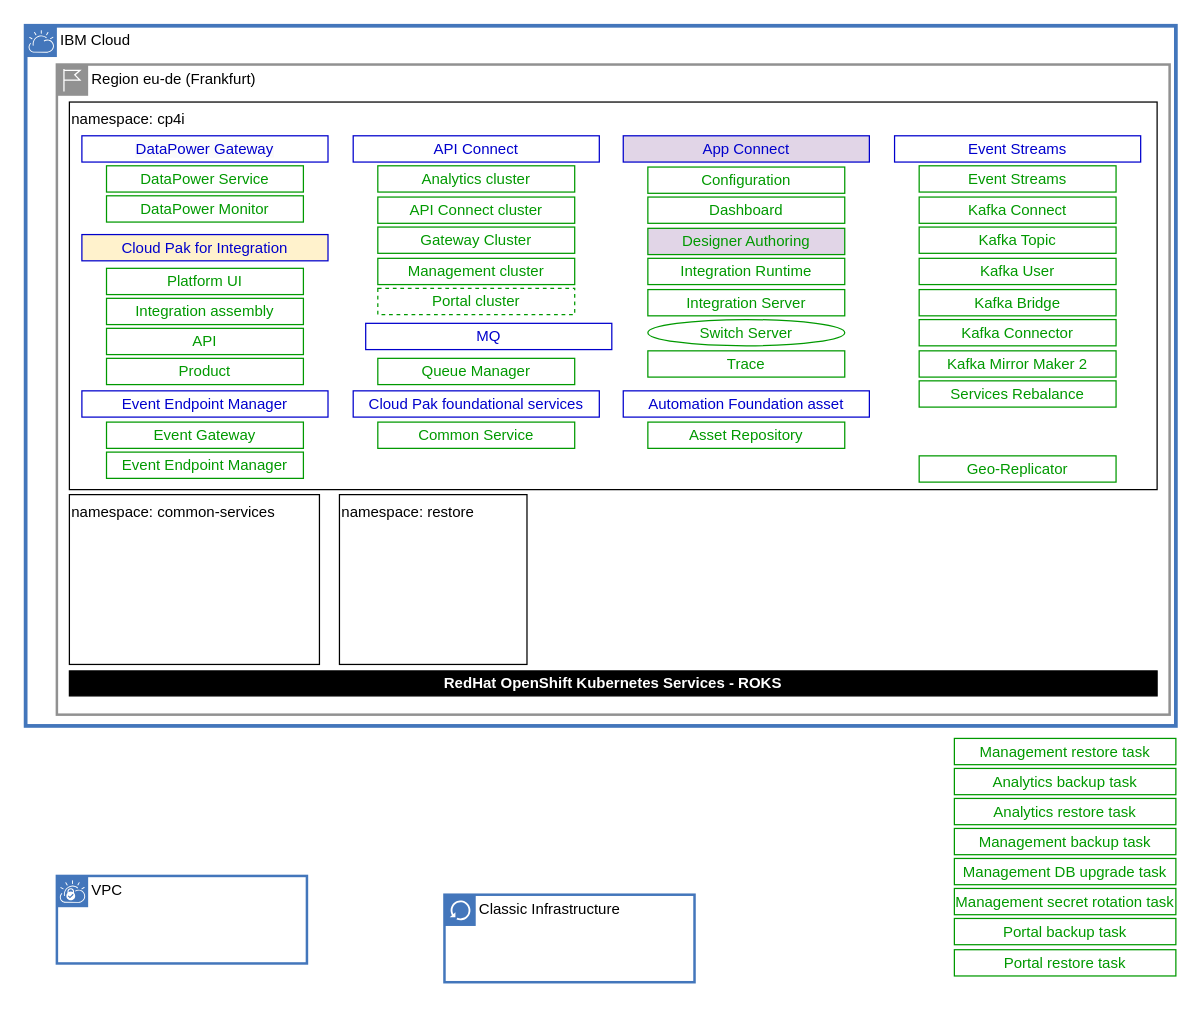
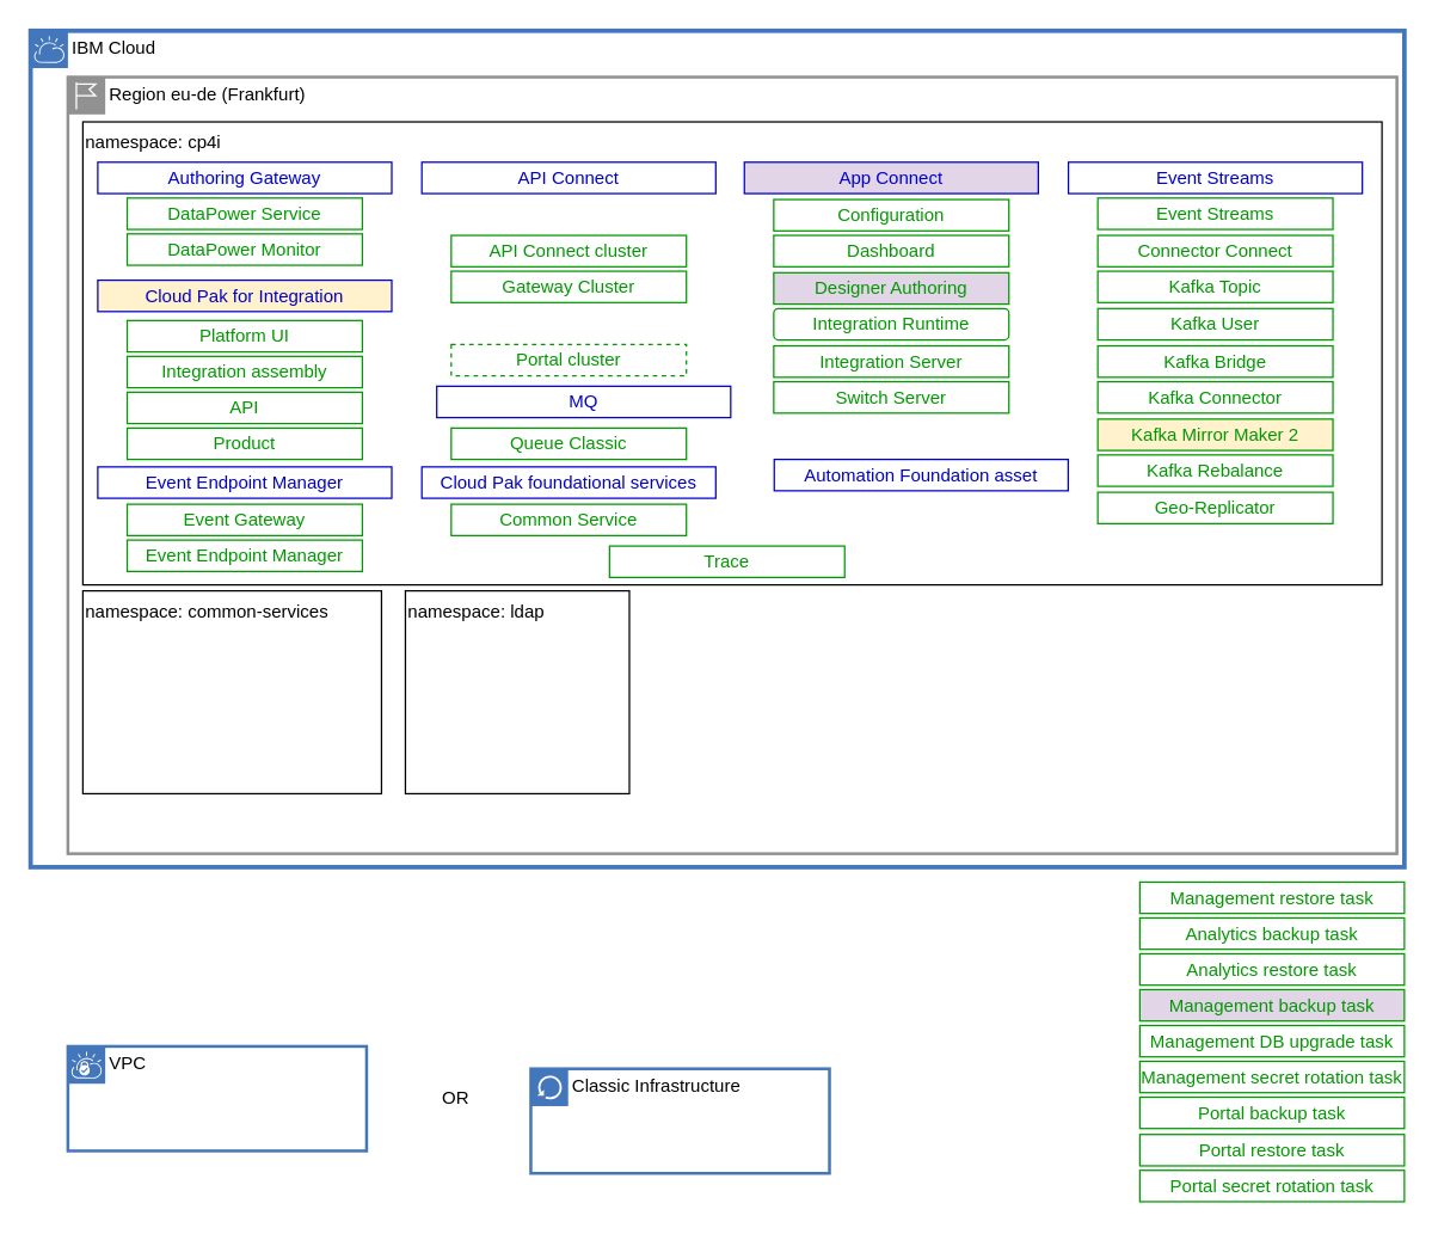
- <mxCell id="25" value="&lt;span style=&quot;font-family: Helvetica; font-size: 12px; font-style: normal; font-variant-ligatures: normal; font-variant-caps: normal; font-weight: 400; letter-spacing: normal; orphans: 2; text-align: center; text-indent: 0px; text-transform: none; widows: 2; word-spacing: 0px; -webkit-text-stroke-width: 0px; background-color: rgb(251, 251, 251); text-decoration-thickness: initial; text-decoration-style: initial; text-decoration-color: initial; float: none; display: inline !important;&quot;&gt;DataPower Gateway&lt;/span&gt;" style="rounded=0;whiteSpace=wrap;html=1;fillColor=#FFFFFF;strokeColor=#0000CC;fontColor=#0000CC;" parent="3" vertex="1"><mxGeometry x="20.0" y="57" width="196.85" height="21" as="geometry" /></mxCell>
+ <mxCell id="25" value="&lt;span style=&quot;font-family: Helvetica; font-size: 12px; font-style: normal; font-variant-ligatures: normal; font-variant-caps: normal; font-weight: 400; letter-spacing: normal; orphans: 2; text-align: center; text-indent: 0px; text-transform: none; widows: 2; word-spacing: 0px; -webkit-text-stroke-width: 0px; background-color: rgb(251, 251, 251); text-decoration-thickness: initial; text-decoration-style: initial; text-decoration-color: initial; float: none; display: inline !important;&quot;&gt;Authoring Gateway&lt;/span&gt;" style="rounded=0;whiteSpace=wrap;html=1;fillColor=#FFFFFF;strokeColor=#0000CC;fontColor=#0000CC;" parent="3" vertex="1"><mxGeometry x="20.0" y="57" width="196.85" height="21" as="geometry" /></mxCell>
- <mxCell id="11" value="Analytics cluster" style="rounded=0;whiteSpace=wrap;html=1;fillColor=#FFFFFF;strokeColor=#009900;fontColor=#009900;" parent="3" vertex="1"><mxGeometry x="256.685" y="81" width="157.48" height="21" as="geometry" /></mxCell>
- <mxCell id="32" value="Kafka Connect" style="rounded=0;whiteSpace=wrap;html=1;fillColor=#FFFFFF;strokeColor=#009900;fontColor=#009900;movable=1;resizable=1;rotatable=1;deletable=1;editable=1;connectable=1;" parent="3" vertex="1"><mxGeometry x="689.685" y="106" width="157.48" height="21" as="geometry" /></mxCell>
+ <mxCell id="32" value="Connector Connect" style="rounded=0;whiteSpace=wrap;html=1;fillColor=#FFFFFF;strokeColor=#009900;fontColor=#009900;movable=1;resizable=1;rotatable=1;deletable=1;editable=1;connectable=1;" parent="3" vertex="1"><mxGeometry x="689.685" y="106" width="157.48" height="21" as="geometry" /></mxCell>
- <mxCell id="14" value="Management cluster" style="rounded=0;whiteSpace=wrap;html=1;fillColor=#FFFFFF;strokeColor=#009900;fontColor=#009900;" parent="3" vertex="1"><mxGeometry x="256.685" y="155" width="157.48" height="21" as="geometry" /></mxCell>
- <mxCell id="20" value="Integration Runtime" style="rounded=0;whiteSpace=wrap;html=1;fillColor=#FFFFFF;strokeColor=#009900;fontColor=#009900;" parent="3" vertex="1"><mxGeometry x="472.685" y="155" width="157.48" height="21" as="geometry" /></mxCell>
+ <mxCell id="20" value="Integration Runtime" style="whiteSpace=wrap;html=1;fillColor=#FFFFFF;strokeColor=#009900;fontColor=#009900;rounded=1;" parent="3" vertex="1"><mxGeometry x="472.685" y="155" width="157.48" height="21" as="geometry" /></mxCell>
- <mxCell id="22" value="Switch Server" style="ellipse;whiteSpace=wrap;html=1;fillColor=#FFFFFF;strokeColor=#009900;fontColor=#009900;" parent="3" vertex="1"><mxGeometry x="472.685" y="204" width="157.48" height="21" as="geometry" /></mxCell>
+ <mxCell id="22" value="Switch Server" style="rounded=0;whiteSpace=wrap;html=1;fillColor=#FFFFFF;strokeColor=#009900;fontColor=#009900;" parent="3" vertex="1"><mxGeometry x="472.685" y="204" width="157.48" height="21" as="geometry" /></mxCell>
- <mxCell id="23" value="Trace" style="rounded=0;whiteSpace=wrap;html=1;fillColor=#FFFFFF;strokeColor=#009900;fontColor=#009900;" parent="3" vertex="1"><mxGeometry x="472.685" y="229" width="157.48" height="21" as="geometry" /></mxCell>
+ <mxCell id="23" value="Trace" style="rounded=0;whiteSpace=wrap;html=1;fillColor=#FFFFFF;strokeColor=#009900;fontColor=#009900;" parent="3" vertex="1"><mxGeometry x="362.685" y="314" width="157.48" height="21" as="geometry" /></mxCell>
- <mxCell id="37" value="Kafka Mirror Maker 2" style="rounded=0;whiteSpace=wrap;html=1;fillColor=#FFFFFF;strokeColor=#009900;fontColor=#009900;movable=1;resizable=1;rotatable=1;deletable=1;editable=1;connectable=1;" parent="3" vertex="1"><mxGeometry x="689.685" y="229" width="157.48" height="21" as="geometry" /></mxCell>
+ <mxCell id="37" value="Kafka Mirror Maker 2" style="rounded=0;whiteSpace=wrap;html=1;fillColor=#fff2cc;strokeColor=#009900;fontColor=#009900;movable=1;resizable=1;rotatable=1;deletable=1;editable=1;connectable=1;" parent="3" vertex="1"><mxGeometry x="689.685" y="229" width="157.48" height="21" as="geometry" /></mxCell>
- <mxCell id="45" value="Queue Manager" style="rounded=0;whiteSpace=wrap;html=1;fillColor=#FFFFFF;strokeColor=#009900;fontColor=#009900;" parent="3" vertex="1"><mxGeometry x="256.685" y="235" width="157.48" height="21" as="geometry" /></mxCell>
+ <mxCell id="45" value="Queue Classic" style="rounded=0;whiteSpace=wrap;html=1;fillColor=#FFFFFF;strokeColor=#009900;fontColor=#009900;" parent="3" vertex="1"><mxGeometry x="256.685" y="235" width="157.48" height="21" as="geometry" /></mxCell>
- <mxCell id="38" value="Services Rebalance" style="rounded=0;whiteSpace=wrap;html=1;fillColor=#FFFFFF;strokeColor=#009900;fontColor=#009900;movable=1;resizable=1;rotatable=1;deletable=1;editable=1;connectable=1;" parent="3" vertex="1"><mxGeometry x="689.685" y="253" width="157.48" height="21" as="geometry" /></mxCell>
+ <mxCell id="38" value="Kafka Rebalance" style="rounded=0;whiteSpace=wrap;html=1;fillColor=#FFFFFF;strokeColor=#009900;fontColor=#009900;movable=1;resizable=1;rotatable=1;deletable=1;editable=1;connectable=1;" parent="3" vertex="1"><mxGeometry x="689.685" y="253" width="157.48" height="21" as="geometry" /></mxCell>
- <mxCell id="16" value="Automation Foundation asset" style="rounded=0;whiteSpace=wrap;html=1;fillColor=#FFFFFF;strokeColor=#0000CC;fontColor=#0000CC;" parent="3" vertex="1"><mxGeometry x="453.0" y="261" width="196.85" height="21" as="geometry" /></mxCell>
+ <mxCell id="16" value="Automation Foundation asset" style="rounded=0;whiteSpace=wrap;html=1;fillColor=#FFFFFF;strokeColor=#0000CC;fontColor=#0000CC;" parent="3" vertex="1"><mxGeometry x="473" y="256" width="196.85" height="21" as="geometry" /></mxCell>
- <mxCell id="40" value="Asset Repository" style="rounded=0;whiteSpace=wrap;html=1;fillColor=#FFFFFF;strokeColor=#009900;fontColor=#009900;" parent="3" vertex="1"><mxGeometry x="472.685" y="286" width="157.48" height="21" as="geometry" /></mxCell>
- <mxCell id="39" value="Geo-Replicator" style="rounded=0;whiteSpace=wrap;html=1;fillColor=#FFFFFF;strokeColor=#009900;fontColor=#009900;movable=1;resizable=1;rotatable=1;deletable=1;editable=1;connectable=1;" parent="3" vertex="1"><mxGeometry x="689.685" y="313" width="157.48" height="21" as="geometry" /></mxCell>
+ <mxCell id="39" value="Geo-Replicator" style="rounded=0;whiteSpace=wrap;html=1;fillColor=#FFFFFF;strokeColor=#009900;fontColor=#009900;movable=1;resizable=1;rotatable=1;deletable=1;editable=1;connectable=1;" parent="3" vertex="1"><mxGeometry x="689.685" y="278" width="157.48" height="21" as="geometry" /></mxCell>
- <mxCell id="6" value="namespace: restore" style="rounded=0;whiteSpace=wrap;html=1;fontColor=#000000;fillColor=#FFFFFF;align=left;verticalAlign=top;" parent="3" vertex="1"><mxGeometry x="226" y="344" width="150" height="135.826" as="geometry" /></mxCell>
+ <mxCell id="6" value="namespace: ldap" style="rounded=0;whiteSpace=wrap;html=1;fontColor=#000000;fillColor=#FFFFFF;align=left;verticalAlign=top;" parent="3" vertex="1"><mxGeometry x="226" y="344" width="150" height="135.826" as="geometry" /></mxCell>
- <mxCell id="4" value="RedHat OpenShift Kubernetes Services - ROKS" style="rounded=0;whiteSpace=wrap;html=1;fillColor=#000000;fontColor=#FFFFFF;fontStyle=1" parent="3" vertex="1"><mxGeometry x="10" y="485" width="870" height="20" as="geometry" /></mxCell>
- <mxCell id="55" value="Management backup task" style="rounded=0;whiteSpace=wrap;html=1;fillColor=#FFFFFF;strokeColor=#009900;fontColor=#009900;" parent="1" vertex="1"><mxGeometry x="762.84" y="662" width="177.165" height="21" as="geometry" /></mxCell>
+ <mxCell id="55" value="Management backup task" style="rounded=0;whiteSpace=wrap;html=1;fillColor=#e1d5e7;strokeColor=#009900;fontColor=#009900;" parent="1" vertex="1"><mxGeometry x="762.84" y="662" width="177.165" height="21" as="geometry" /></mxCell>
+ <mxCell id="51" value="OR" style="text;html=1;strokeColor=none;fillColor=none;align=center;verticalAlign=middle;whiteSpace=wrap;rounded=0;fontColor=#000000;" parent="1" vertex="1"><mxGeometry x="275" y="720" width="60" height="30" as="geometry" /></mxCell>
+ <mxCell id="60" value="Portal secret rotation task" style="rounded=0;whiteSpace=wrap;html=1;fillColor=#FFFFFF;strokeColor=#009900;fontColor=#009900;" parent="1" vertex="1"><mxGeometry x="762.84" y="783" width="177.165" height="21" as="geometry" /></mxCell>
